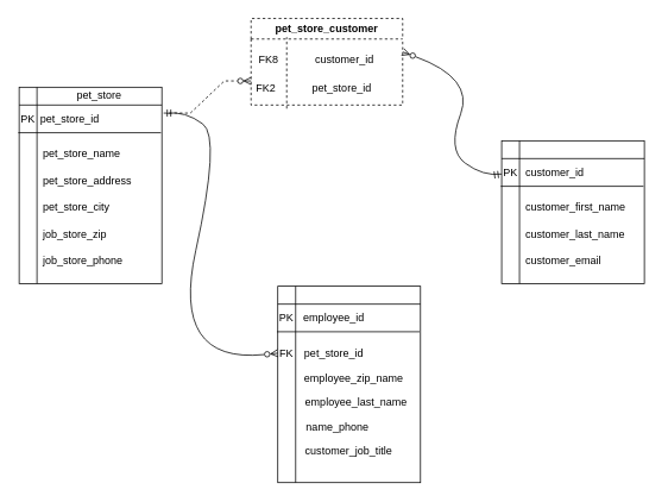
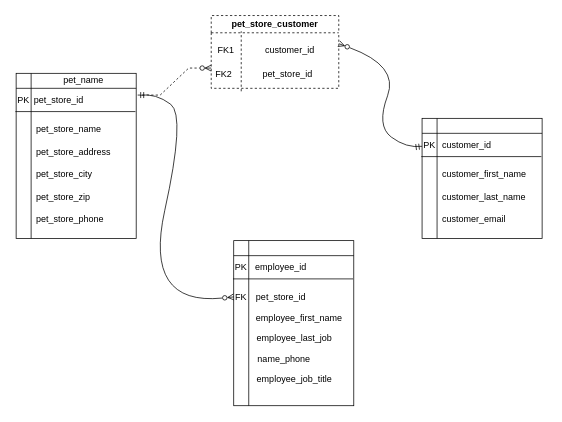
- <mxCell id="32" value="FK8" style="text;html=1;align=center;verticalAlign=middle;whiteSpace=wrap;rounded=0;" vertex="1" parent="31"><mxGeometry width="40" height="30" as="geometry" /></mxCell>
+ <mxCell id="32" value="FK1" style="text;html=1;align=center;verticalAlign=middle;whiteSpace=wrap;rounded=0;" vertex="1" parent="31"><mxGeometry width="40" height="30" as="geometry" /></mxCell>
- <mxCell id="16" value="pet_store" style="text;html=1;align=center;verticalAlign=middle;whiteSpace=wrap;rounded=0;" vertex="1" parent="14"><mxGeometry x="21" width="140" height="20" as="geometry" /></mxCell>
+ <mxCell id="16" value="pet_name" style="text;html=1;align=center;verticalAlign=middle;whiteSpace=wrap;rounded=0;" vertex="1" parent="14"><mxGeometry x="21" width="140" height="20" as="geometry" /></mxCell>
- <mxCell id="21" value="job_store_zip" style="text;html=1;align=left;verticalAlign=middle;whiteSpace=wrap;rounded=0;flipH=1;" vertex="1" parent="14"><mxGeometry x="26" y="150" width="140" height="30" as="geometry" /></mxCell>
+ <mxCell id="21" value="pet_store_zip" style="text;html=1;align=left;verticalAlign=middle;whiteSpace=wrap;rounded=0;flipH=1;" vertex="1" parent="14"><mxGeometry x="26" y="150" width="140" height="30" as="geometry" /></mxCell>
- <mxCell id="23" value="job_store_phone" style="text;html=1;align=left;verticalAlign=middle;whiteSpace=wrap;rounded=0;flipH=1;" vertex="1" parent="14"><mxGeometry x="26" y="180" width="140" height="30" as="geometry" /></mxCell>
+ <mxCell id="23" value="pet_store_phone" style="text;html=1;align=left;verticalAlign=middle;whiteSpace=wrap;rounded=0;flipH=1;" vertex="1" parent="14"><mxGeometry x="26" y="180" width="140" height="30" as="geometry" /></mxCell>
- <mxCell id="7" value="employee_zip_name" style="text;html=1;align=left;verticalAlign=middle;whiteSpace=wrap;rounded=0;spacing=10;fontSize=12;flipV=0;flipH=0;" vertex="1" parent="2"><mxGeometry x="21" y="88" width="140" height="30" as="geometry" /></mxCell>
+ <mxCell id="7" value="employee_first_name" style="text;html=1;align=left;verticalAlign=middle;whiteSpace=wrap;rounded=0;spacing=10;fontSize=12;flipV=0;flipH=0;" vertex="1" parent="2"><mxGeometry x="21" y="88" width="140" height="30" as="geometry" /></mxCell>
- <mxCell id="11" value="employee_last_name" style="text;html=1;align=left;verticalAlign=middle;whiteSpace=wrap;rounded=0;spacing=10;fontSize=12;flipV=0;flipH=0;" vertex="1" parent="2"><mxGeometry x="22" y="115" width="140" height="30" as="geometry" /></mxCell>
+ <mxCell id="11" value="employee_last_job" style="text;html=1;align=left;verticalAlign=middle;whiteSpace=wrap;rounded=0;spacing=10;fontSize=12;flipV=0;flipH=0;" vertex="1" parent="2"><mxGeometry x="22" y="115" width="140" height="30" as="geometry" /></mxCell>
- <mxCell id="8" value="customer_job_title" style="text;html=1;align=left;verticalAlign=middle;whiteSpace=wrap;rounded=0;spacing=10;fontSize=12;flipV=0;flipH=0;" vertex="1" parent="2"><mxGeometry x="22" y="170" width="140" height="30" as="geometry" /></mxCell>
+ <mxCell id="8" value="employee_job_title" style="text;html=1;align=left;verticalAlign=middle;whiteSpace=wrap;rounded=0;spacing=10;fontSize=12;flipV=0;flipH=0;" vertex="1" parent="2"><mxGeometry x="22" y="170" width="140" height="30" as="geometry" /></mxCell>
